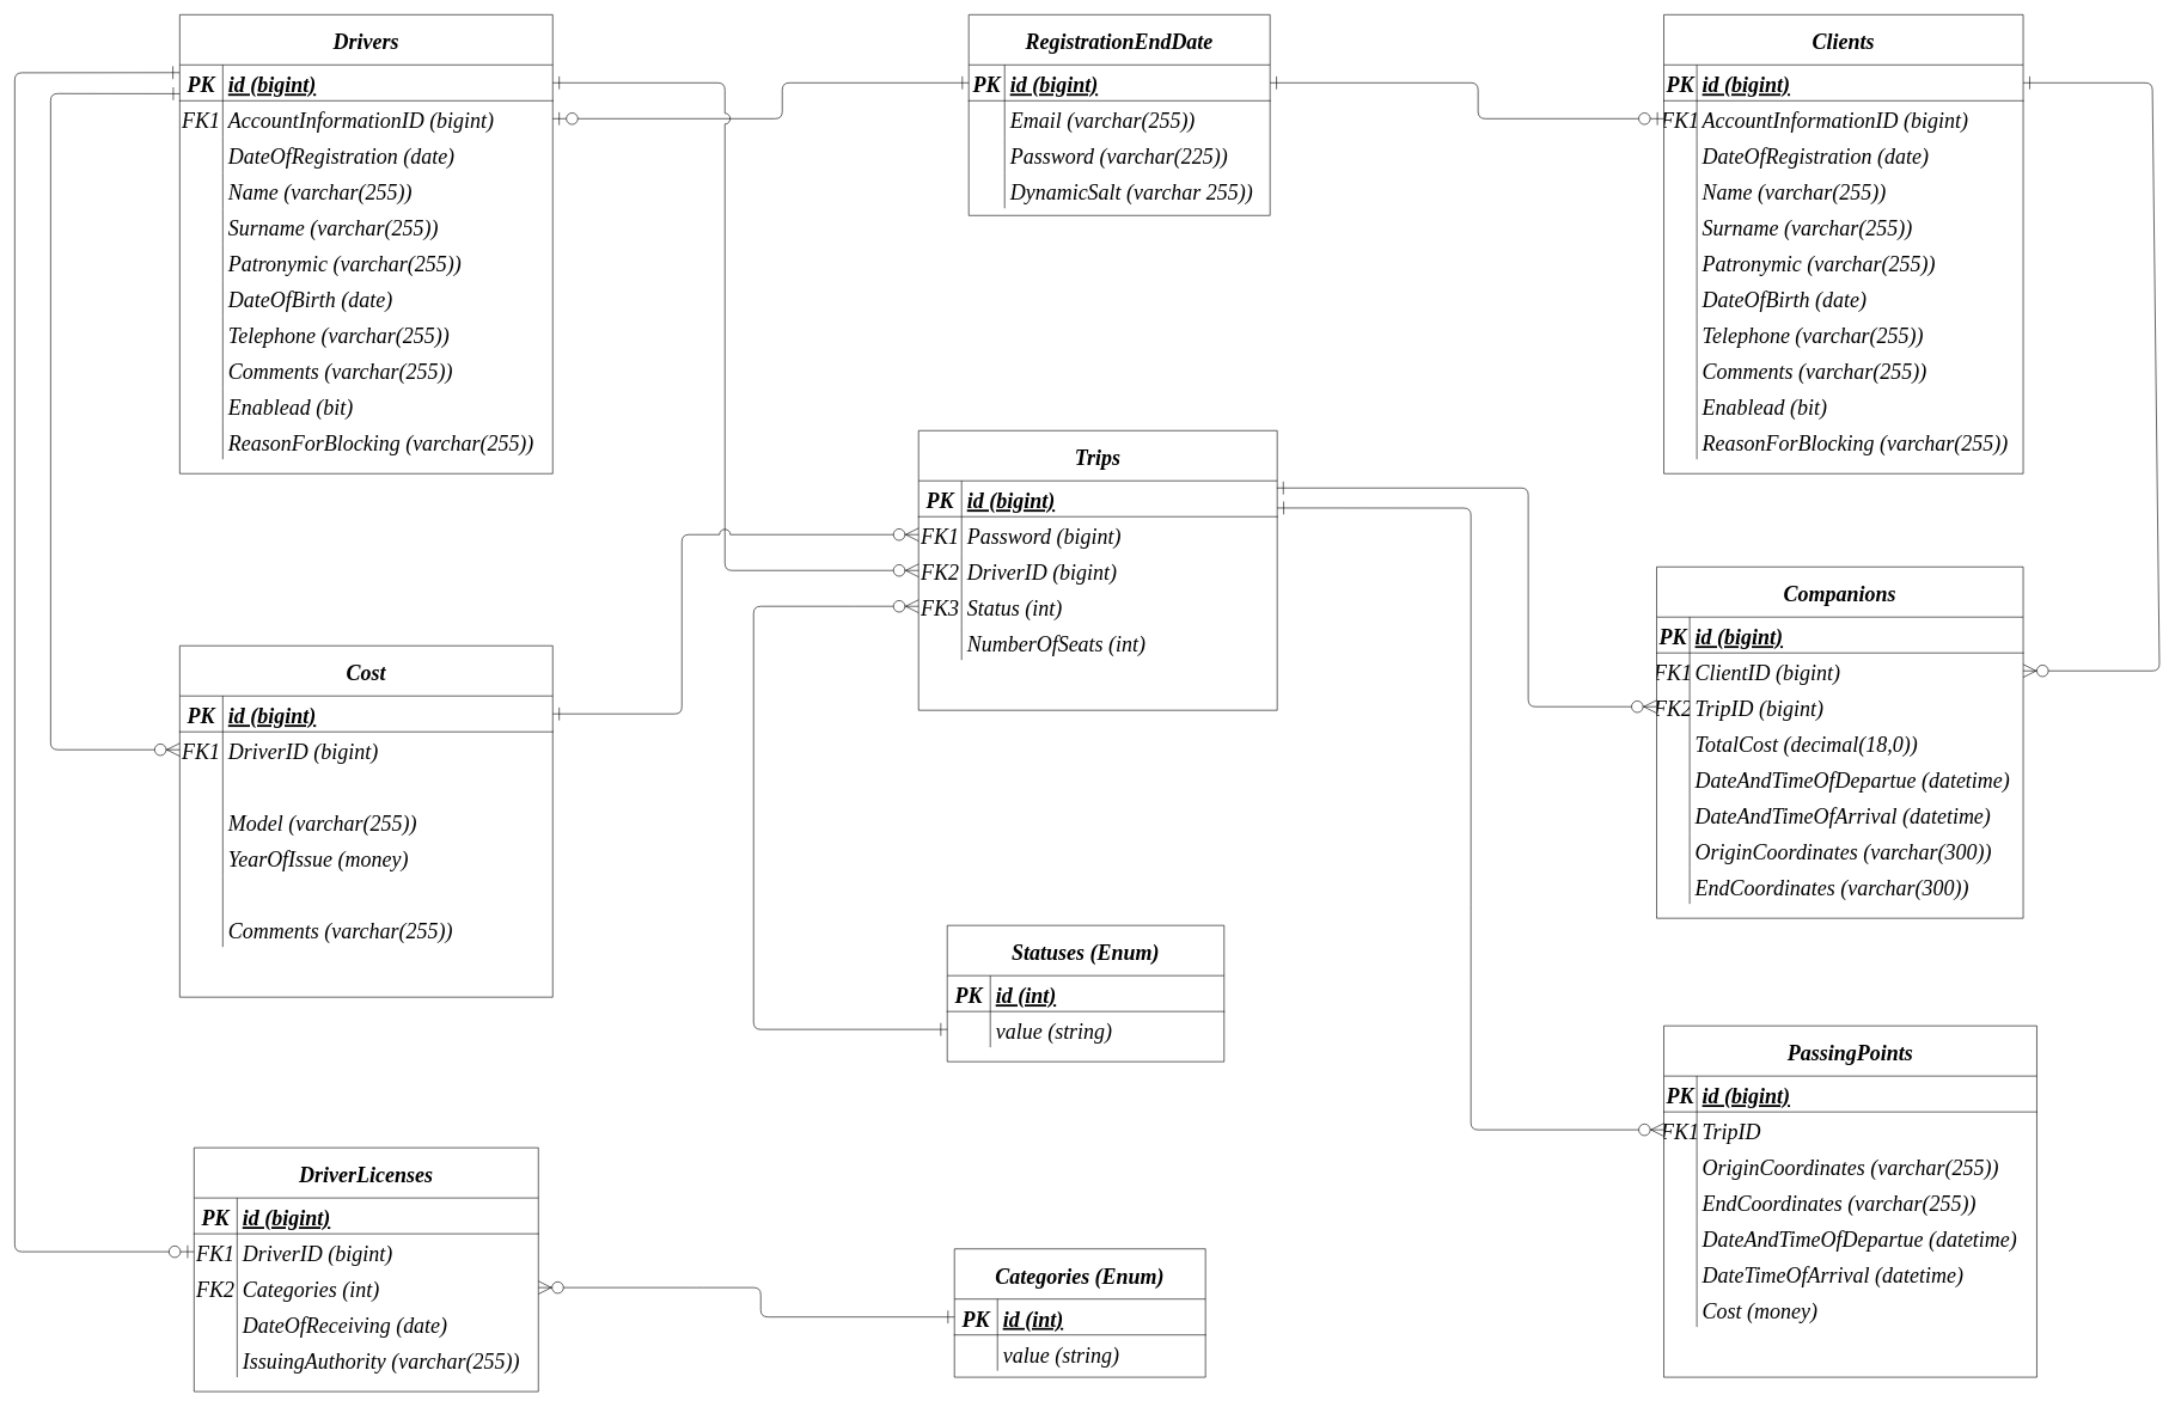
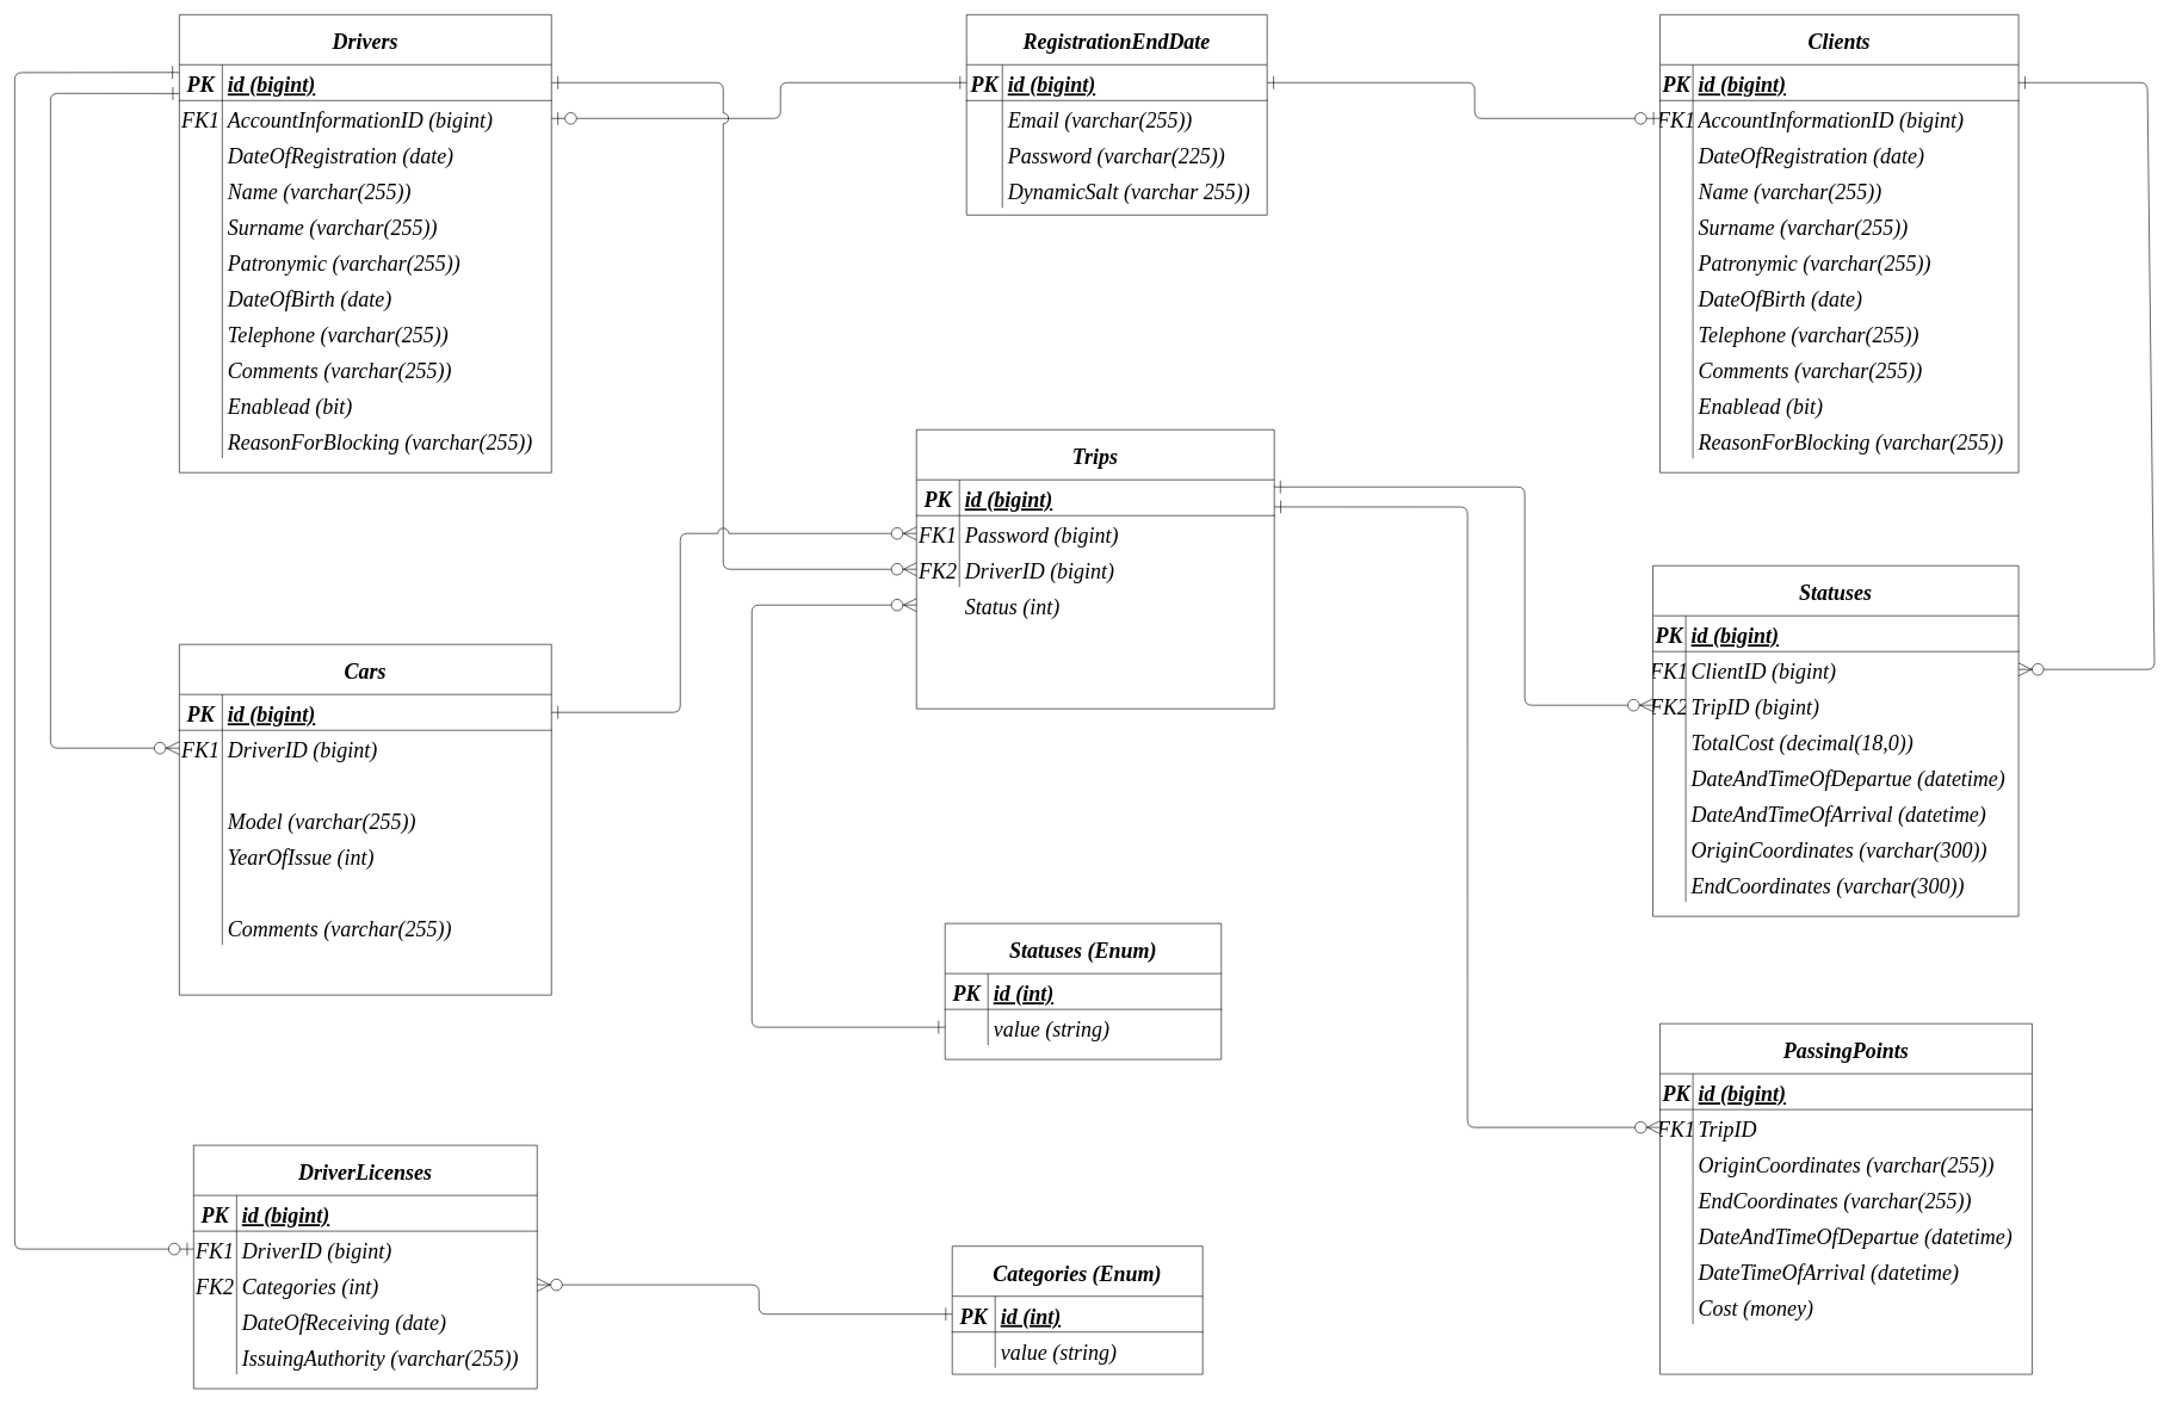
- <mxCell id="71" value="Companions" style="shape=table;startSize=70;container=1;collapsible=1;childLayout=tableLayout;fixedRows=1;rowLines=0;fontStyle=3;align=center;resizeLast=1;fontFamily=ISOCPEUR;fontSize=30;" parent="1" vertex="1"><mxGeometry x="2309" y="790" width="511.0" height="490" as="geometry" /></mxCell>
+ <mxCell id="71" value="Statuses" style="shape=table;startSize=70;container=1;collapsible=1;childLayout=tableLayout;fixedRows=1;rowLines=0;fontStyle=3;align=center;resizeLast=1;fontFamily=ISOCPEUR;fontSize=30;" parent="1" vertex="1"><mxGeometry x="2309" y="790" width="511.0" height="490" as="geometry" /></mxCell>
- <mxCell id="147" value="FK3" style="shape=partialRectangle;overflow=hidden;connectable=0;fillColor=none;top=0;left=0;bottom=0;right=0;fontFamily=ISOCPEUR;fontSize=30;fontStyle=2" parent="146" vertex="1"><mxGeometry width="60" height="50" as="geometry" /></mxCell>
- <mxCell id="151" value="NumberOfSeats (int)" style="shape=partialRectangle;overflow=hidden;connectable=0;fillColor=none;top=0;left=0;bottom=0;right=0;align=left;spacingLeft=6;fontFamily=ISOCPEUR;fontSize=30;fontStyle=2" parent="149" vertex="1"><mxGeometry x="60" width="440" height="50" as="geometry" /></mxCell>
- <mxCell id="2" value="Cost" style="shape=table;startSize=70;container=1;collapsible=1;childLayout=tableLayout;fixedRows=1;rowLines=0;fontStyle=3;align=center;resizeLast=1;fontFamily=ISOCPEUR;fontSize=30;" parent="1" vertex="1"><mxGeometry x="250" y="900" width="520" height="490" as="geometry" /></mxCell>
+ <mxCell id="2" value="Cars" style="shape=table;startSize=70;container=1;collapsible=1;childLayout=tableLayout;fixedRows=1;rowLines=0;fontStyle=3;align=center;resizeLast=1;fontFamily=ISOCPEUR;fontSize=30;" parent="1" vertex="1"><mxGeometry x="250" y="900" width="520" height="490" as="geometry" /></mxCell>
- <mxCell id="16" value="YearOfIssue (money)" style="shape=partialRectangle;overflow=hidden;connectable=0;fillColor=none;top=0;left=0;bottom=0;right=0;align=left;spacingLeft=6;fontFamily=ISOCPEUR;fontSize=30;fontStyle=2" parent="14" vertex="1"><mxGeometry x="60" width="460" height="50" as="geometry" /></mxCell>
+ <mxCell id="16" value="YearOfIssue (int)" style="shape=partialRectangle;overflow=hidden;connectable=0;fillColor=none;top=0;left=0;bottom=0;right=0;align=left;spacingLeft=6;fontFamily=ISOCPEUR;fontSize=30;fontStyle=2" parent="14" vertex="1"><mxGeometry x="60" width="460" height="50" as="geometry" /></mxCell>
